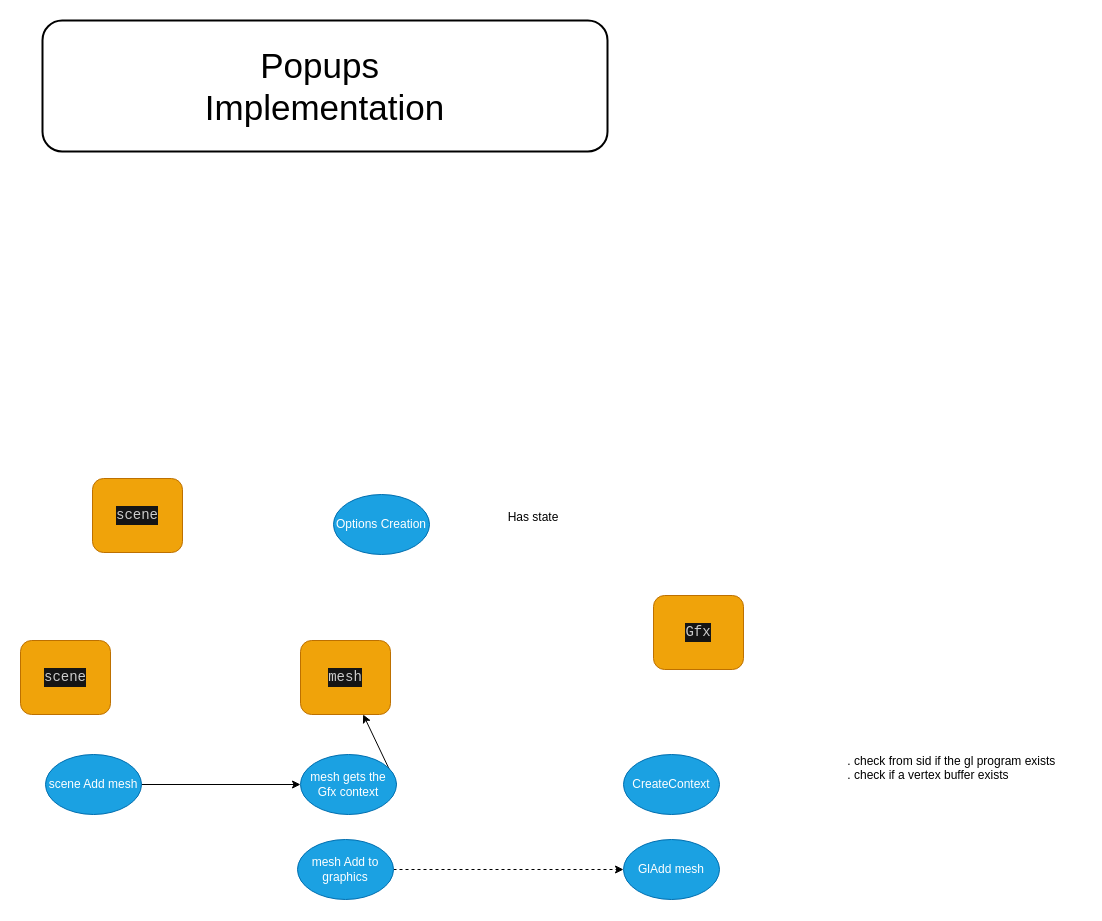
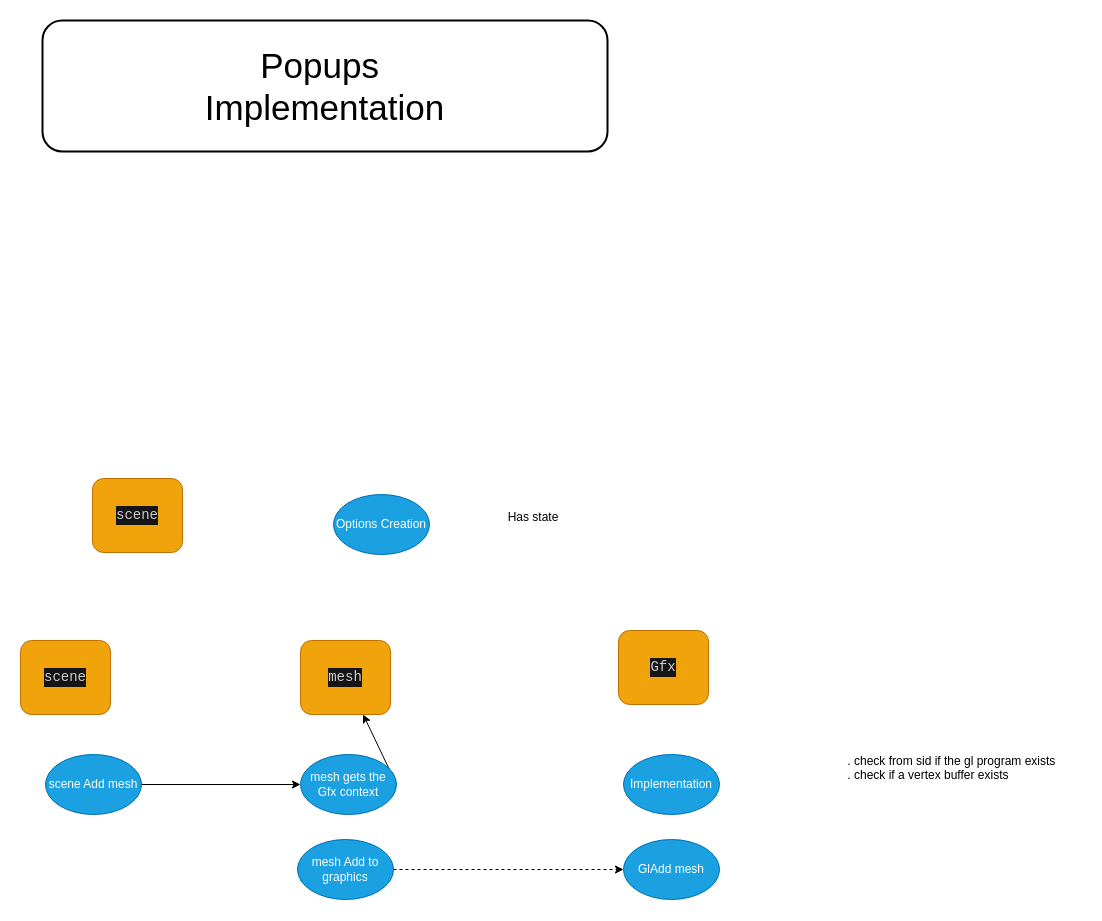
- <mxCell id="12" value="&lt;div style=&quot;background-color: rgb(21, 21, 21); font-family: Consolas, &amp;quot;Courier New&amp;quot;, monospace; font-size: 14px; line-height: 19px;&quot;&gt;&lt;div style=&quot;line-height: 19px;&quot;&gt;&lt;div style=&quot;line-height: 19px;&quot;&gt;&lt;div style=&quot;line-height: 19px;&quot;&gt;&lt;div style=&quot;&quot;&gt;&lt;div style=&quot;color: rgb(204, 204, 204); line-height: 19px;&quot;&gt;Gfx&lt;/div&gt;&lt;/div&gt;&lt;/div&gt;&lt;/div&gt;&lt;/div&gt;&lt;/div&gt;" style="rounded=1;whiteSpace=wrap;html=1;fontSize=15;fillColor=#f0a30a;fontColor=#000000;strokeColor=#BD7000;align=center;" vertex="1" parent="1"><mxGeometry x="653" y="595" width="90" height="74" as="geometry" /></mxCell>
+ <mxCell id="12" value="&lt;div style=&quot;background-color: rgb(21, 21, 21); font-family: Consolas, &amp;quot;Courier New&amp;quot;, monospace; font-size: 14px; line-height: 19px;&quot;&gt;&lt;div style=&quot;line-height: 19px;&quot;&gt;&lt;div style=&quot;line-height: 19px;&quot;&gt;&lt;div style=&quot;line-height: 19px;&quot;&gt;&lt;div style=&quot;&quot;&gt;&lt;div style=&quot;color: rgb(204, 204, 204); line-height: 19px;&quot;&gt;Gfx&lt;/div&gt;&lt;/div&gt;&lt;/div&gt;&lt;/div&gt;&lt;/div&gt;&lt;/div&gt;" style="rounded=1;whiteSpace=wrap;html=1;fontSize=15;fillColor=#f0a30a;fontColor=#000000;strokeColor=#BD7000;align=center;" vertex="1" parent="1"><mxGeometry x="618" y="630" width="90" height="74" as="geometry" /></mxCell>
- <mxCell id="13" value="CreateContext" style="ellipse;whiteSpace=wrap;html=1;fillColor=#1ba1e2;fontColor=#ffffff;strokeColor=#006EAF;" vertex="1" parent="1"><mxGeometry x="623" y="754" width="96" height="60" as="geometry" /></mxCell>
+ <mxCell id="13" value="Implementation" style="ellipse;whiteSpace=wrap;html=1;fillColor=#1ba1e2;fontColor=#ffffff;strokeColor=#006EAF;" vertex="1" parent="1"><mxGeometry x="623" y="754" width="96" height="60" as="geometry" /></mxCell>
